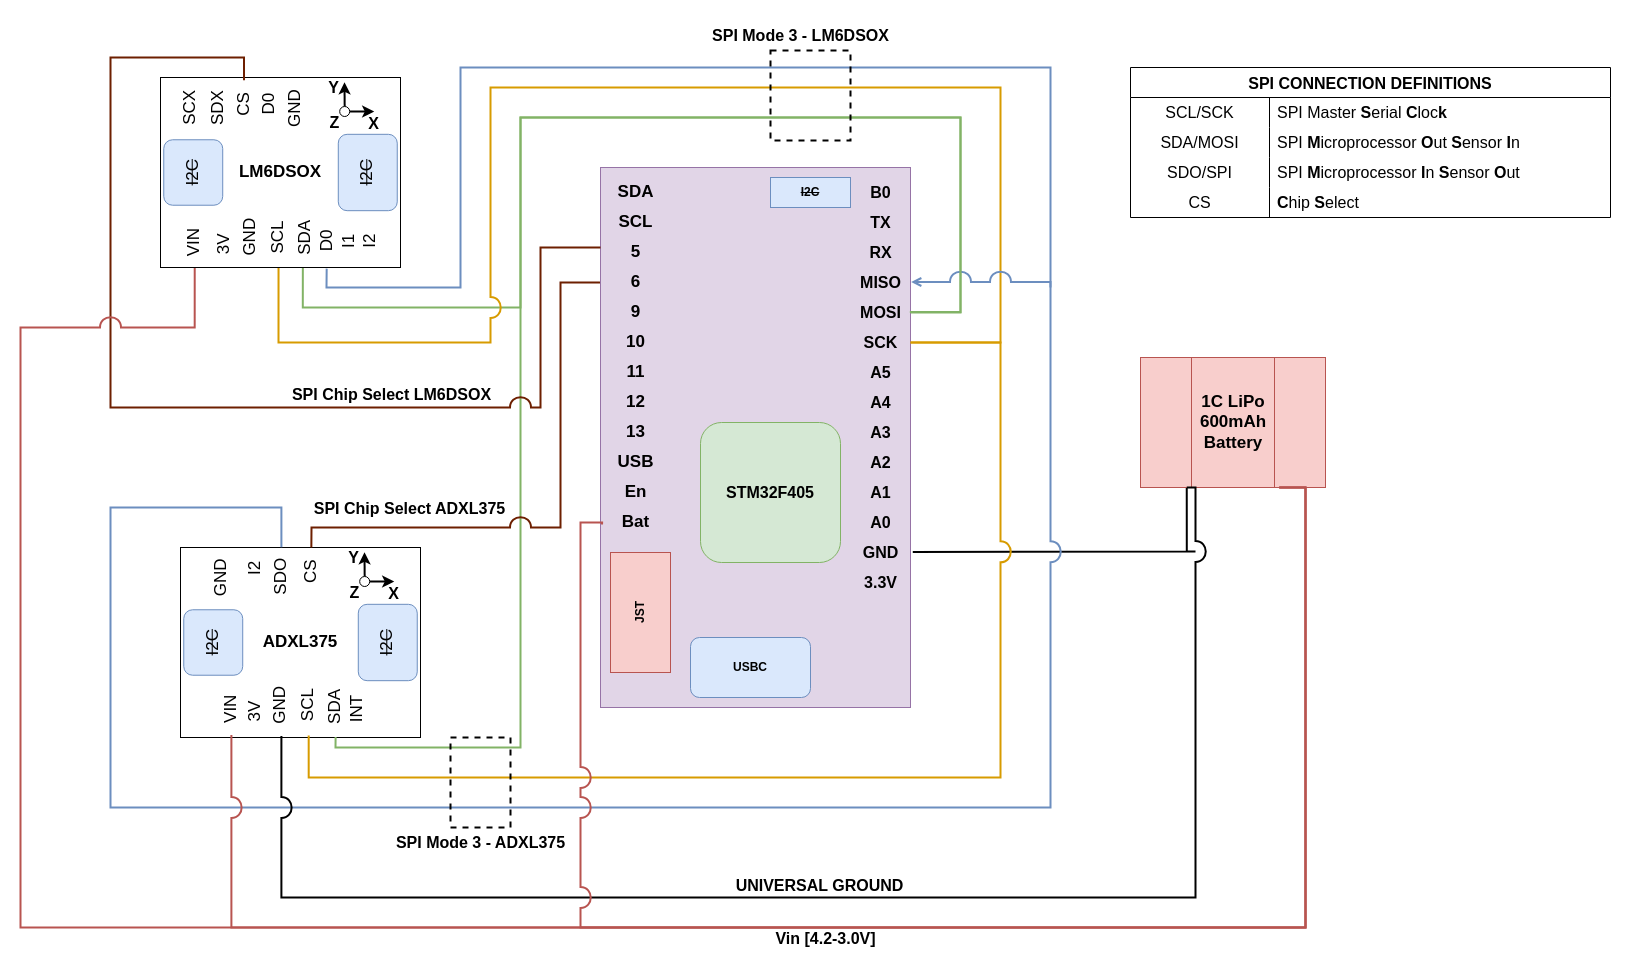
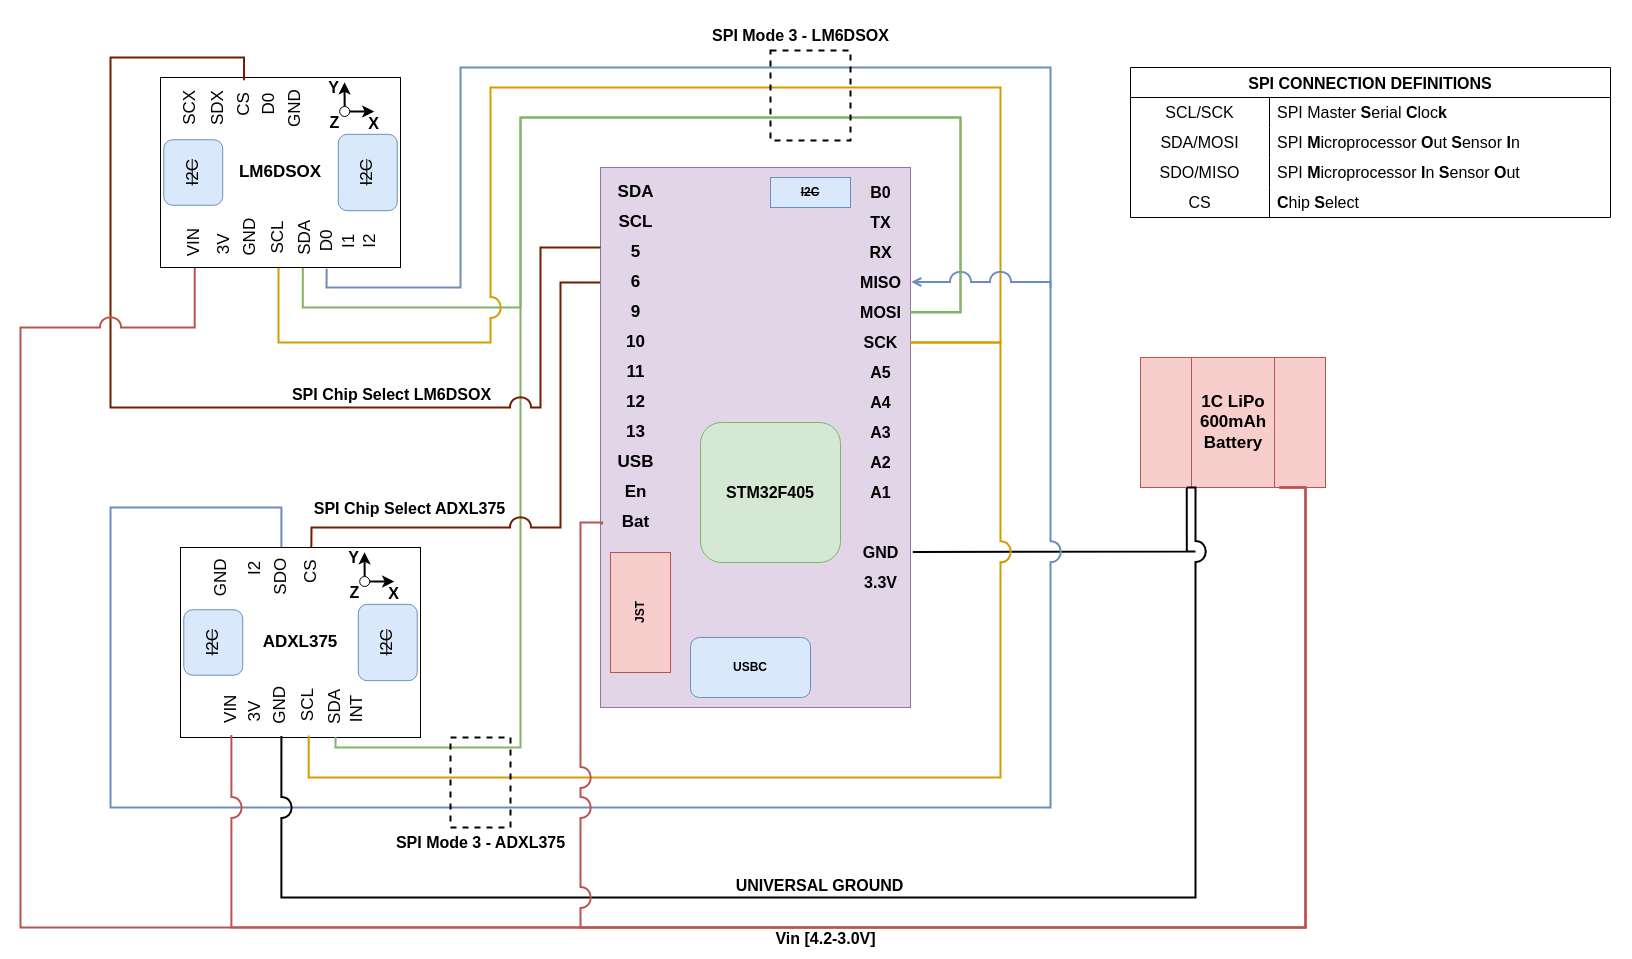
- <mxCell id="32" value="SDO/SPI" style="shape=partialRectangle;html=1;whiteSpace=wrap;connectable=0;fillColor=none;top=0;left=0;bottom=0;right=0;overflow=hidden;strokeColor=default;fontSize=16;" parent="31" vertex="1"><mxGeometry width="139" height="30" as="geometry"><mxRectangle width="139" height="30" as="alternateBounds" /></mxGeometry></mxCell>
+ <mxCell id="32" value="SDO/MISO" style="shape=partialRectangle;html=1;whiteSpace=wrap;connectable=0;fillColor=none;top=0;left=0;bottom=0;right=0;overflow=hidden;strokeColor=default;fontSize=16;" parent="31" vertex="1"><mxGeometry width="139" height="30" as="geometry"><mxRectangle width="139" height="30" as="alternateBounds" /></mxGeometry></mxCell>
- <mxCell id="81" value="A0" style="text;html=1;align=center;verticalAlign=middle;resizable=0;points=[];autosize=1;strokeColor=none;fillColor=none;fontStyle=1;fontSize=16;" parent="60" vertex="1"><mxGeometry x="260" y="340" width="40" height="30" as="geometry" /></mxCell>
